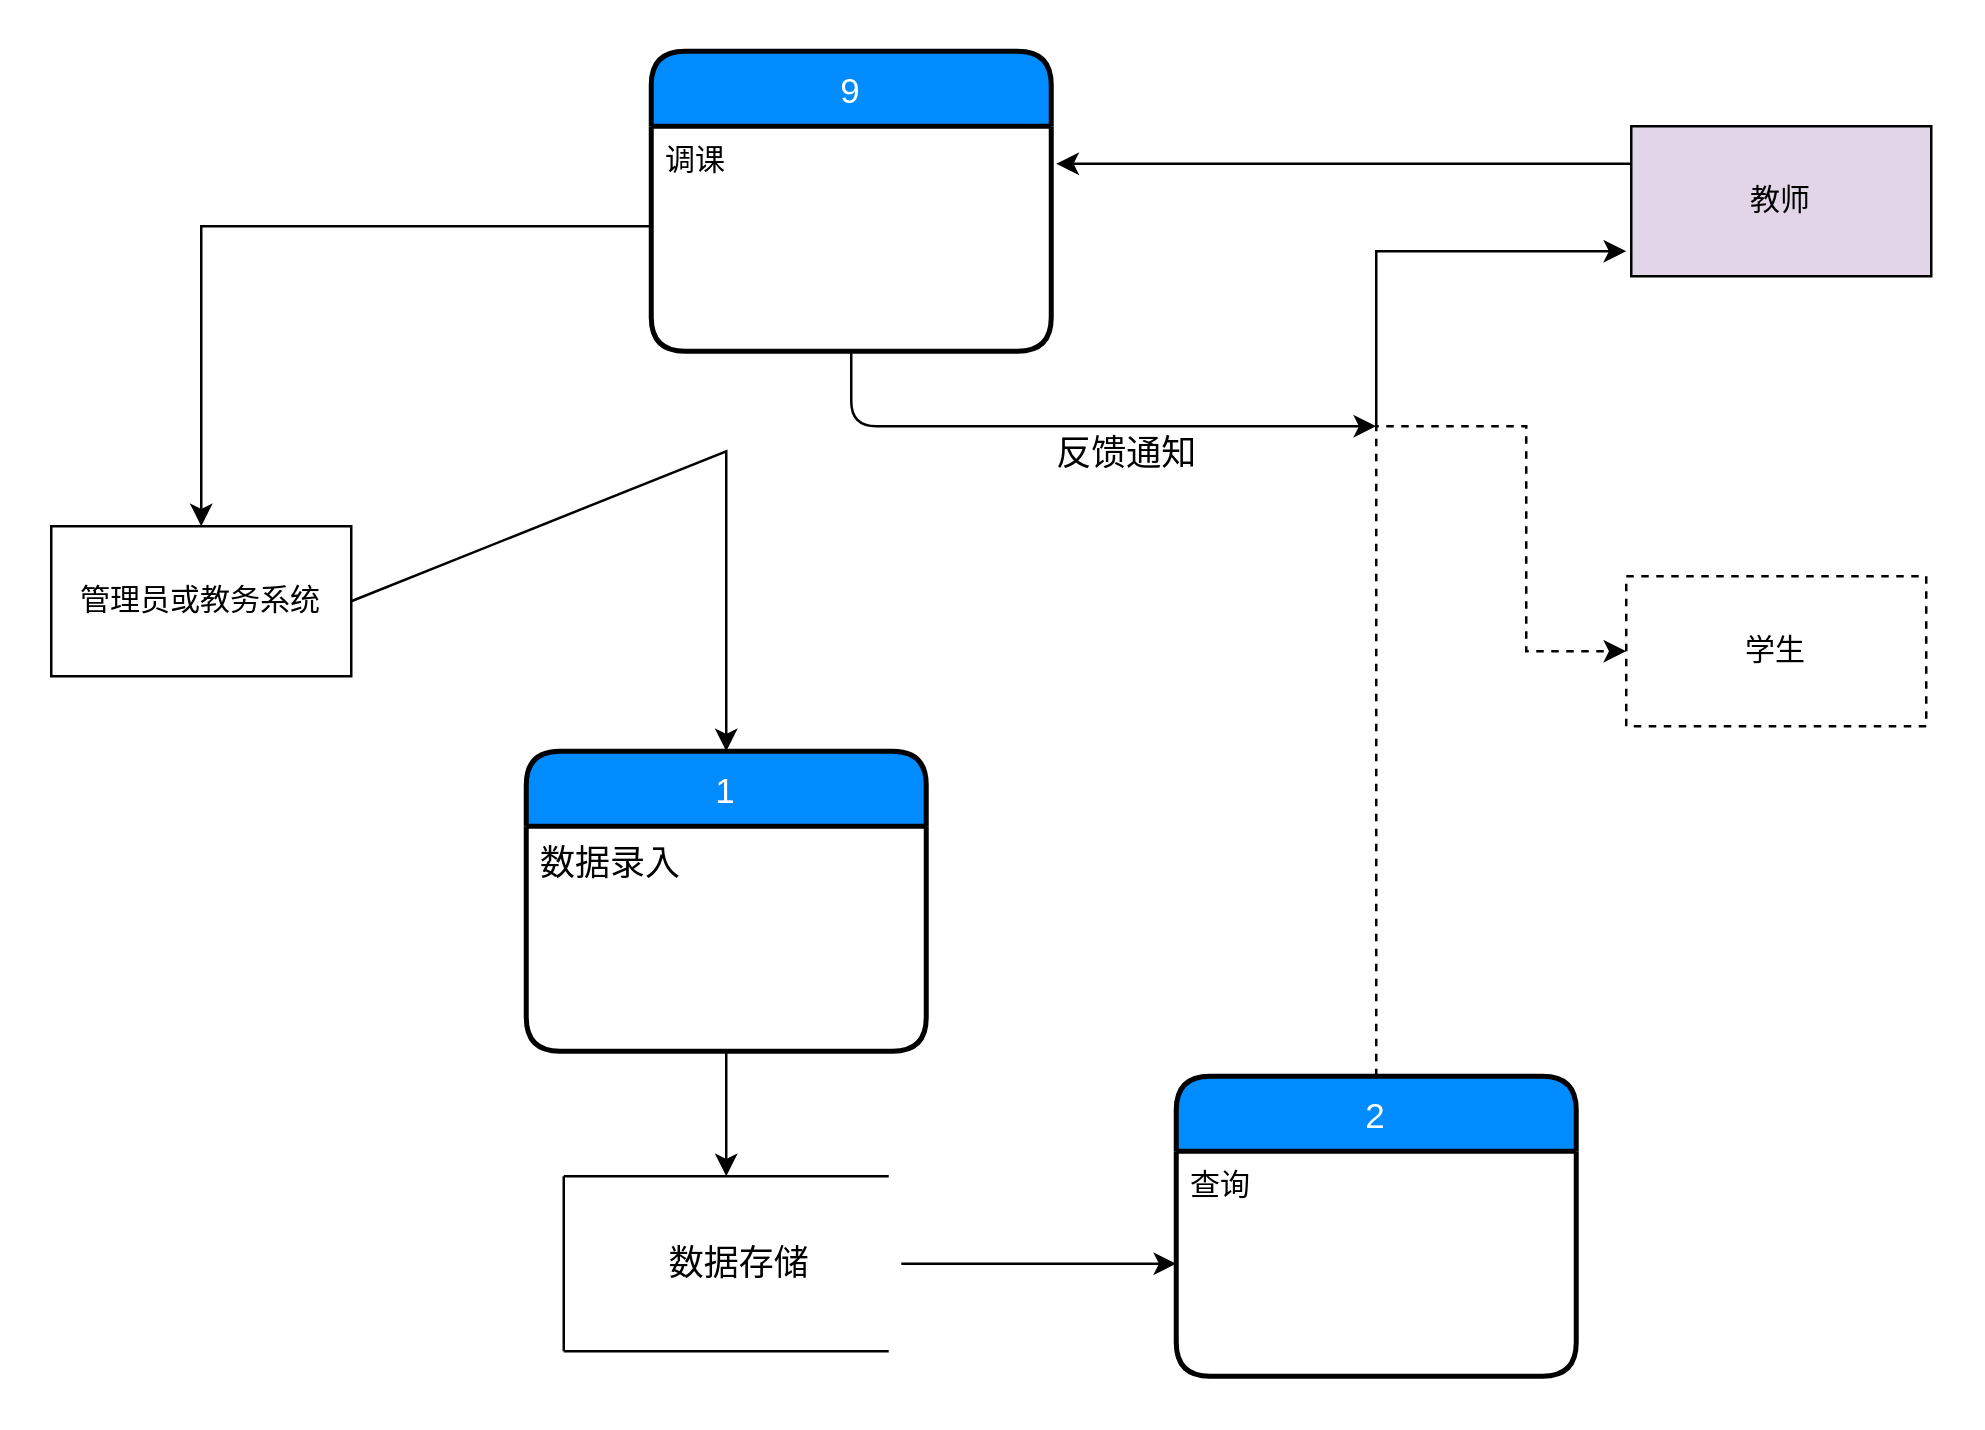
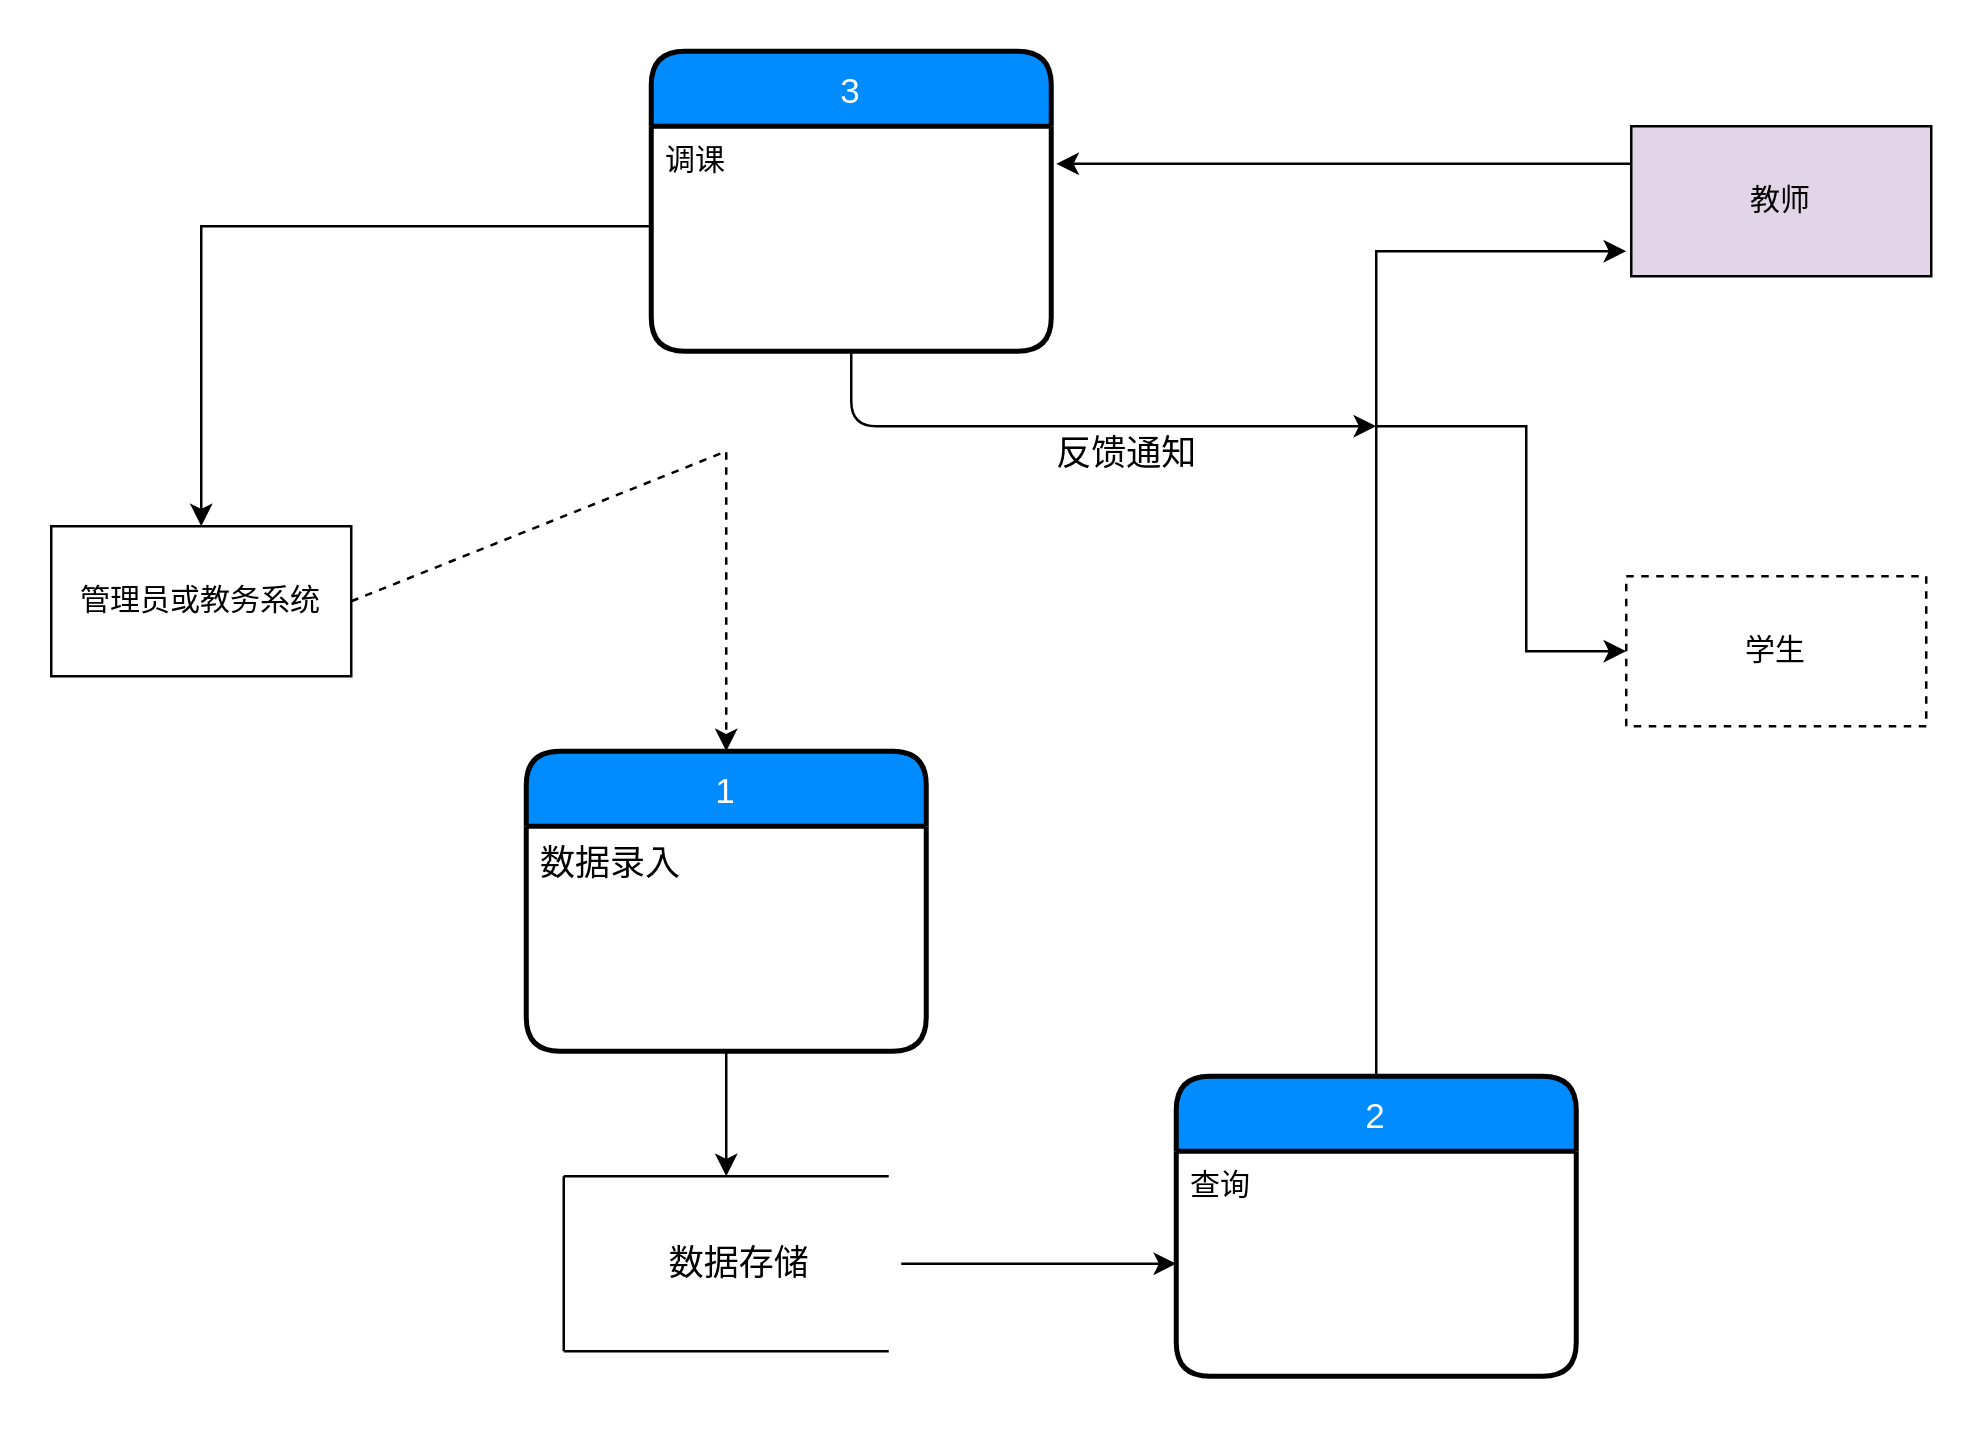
- <mxCell id="20" value="9" style="swimlane;childLayout=stackLayout;horizontal=1;startSize=30;horizontalStack=0;fillColor=#008cff;fontColor=#FFFFFF;rounded=1;fontSize=14;fontStyle=0;strokeWidth=2;resizeParent=0;resizeLast=1;shadow=0;dashed=0;align=center;" vertex="1" parent="1"><mxGeometry x="260" y="20" width="160" height="120" as="geometry" /></mxCell>
+ <mxCell id="20" value="3" style="swimlane;childLayout=stackLayout;horizontal=1;startSize=30;horizontalStack=0;fillColor=#008cff;fontColor=#FFFFFF;rounded=1;fontSize=14;fontStyle=0;strokeWidth=2;resizeParent=0;resizeLast=1;shadow=0;dashed=0;align=center;" vertex="1" parent="1"><mxGeometry x="260" y="20" width="160" height="120" as="geometry" /></mxCell>
- <mxCell id="5" value="" style="endArrow=classic;html=1;entryX=0.5;entryY=0;entryDx=0;entryDy=0;exitX=1;exitY=0.5;exitDx=0;exitDy=0;rounded=0;" edge="1" parent="1" source="4" target="8"><mxGeometry width="50" height="50" relative="1" as="geometry"><mxPoint x="140" y="210" as="sourcePoint" /><mxPoint x="280" y="180" as="targetPoint" /><Array as="points"><mxPoint x="290" y="180" /></Array></mxGeometry></mxCell>
+ <mxCell id="5" value="" style="endArrow=classic;html=1;entryX=0.5;entryY=0;entryDx=0;entryDy=0;exitX=1;exitY=0.5;exitDx=0;exitDy=0;rounded=0;dashed=1;" edge="1" parent="1" source="4" target="8"><mxGeometry width="50" height="50" relative="1" as="geometry"><mxPoint x="140" y="210" as="sourcePoint" /><mxPoint x="280" y="180" as="targetPoint" /><Array as="points"><mxPoint x="290" y="180" /></Array></mxGeometry></mxCell>
- <mxCell id="17" value="" style="endArrow=classic;html=1;fontSize=14;exitX=0.5;exitY=0;exitDx=0;exitDy=0;entryX=0;entryY=0.5;entryDx=0;entryDy=0;rounded=0;dashed=1;" edge="1" parent="1" source="15" target="3"><mxGeometry width="50" height="50" relative="1" as="geometry"><mxPoint x="520" y="440" as="sourcePoint" /><mxPoint x="570" y="390" as="targetPoint" /><Array as="points"><mxPoint x="550" y="170" /><mxPoint x="610" y="170" /><mxPoint x="610" y="260" /></Array></mxGeometry></mxCell>
+ <mxCell id="17" value="" style="endArrow=classic;html=1;fontSize=14;exitX=0.5;exitY=0;exitDx=0;exitDy=0;entryX=0;entryY=0.5;entryDx=0;entryDy=0;rounded=0;" edge="1" parent="1" source="15" target="3"><mxGeometry width="50" height="50" relative="1" as="geometry"><mxPoint x="520" y="440" as="sourcePoint" /><mxPoint x="570" y="390" as="targetPoint" /><Array as="points"><mxPoint x="550" y="170" /><mxPoint x="610" y="170" /><mxPoint x="610" y="260" /></Array></mxGeometry></mxCell>
